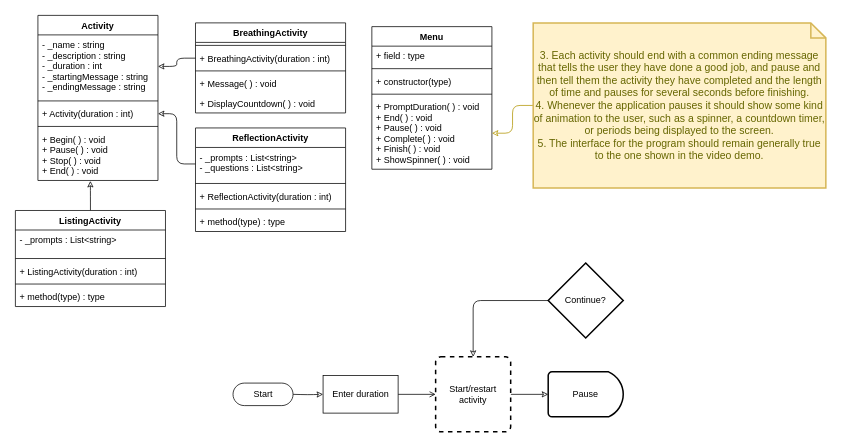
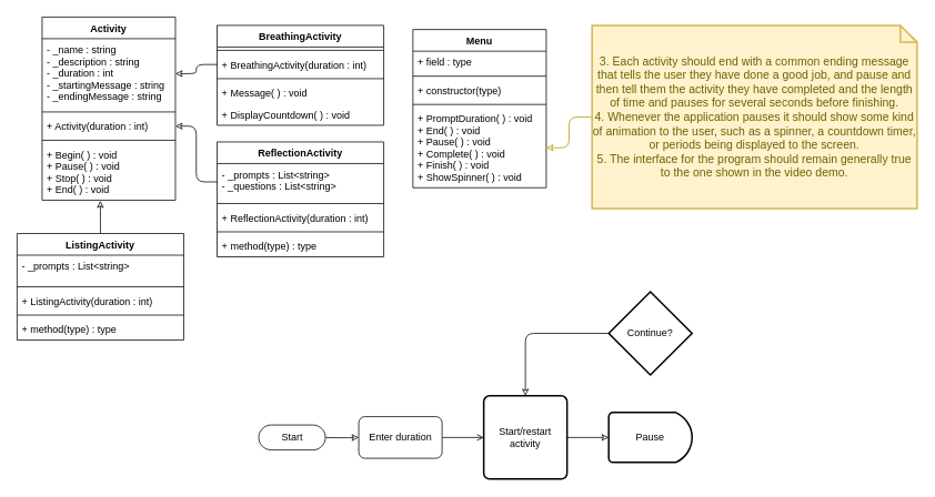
- <mxCell id="40" value="Enter duration" style="html=1;dashed=0;whitespace=wrap;" vertex="1" parent="1"><mxGeometry x="430" y="500" width="100" height="50" as="geometry" /></mxCell>
+ <mxCell id="40" value="Enter duration" style="html=1;dashed=0;whitespace=wrap;rounded=1;" vertex="1" parent="1"><mxGeometry x="430" y="500" width="100" height="50" as="geometry" /></mxCell>
- <mxCell id="42" value="Start/restart activity" style="rounded=1;whiteSpace=wrap;html=1;absoluteArcSize=1;arcSize=14;strokeWidth=2;dashed=1;" vertex="1" parent="1"><mxGeometry x="580" y="475" width="100" height="100" as="geometry" /></mxCell>
+ <mxCell id="42" value="Start/restart activity" style="rounded=1;whiteSpace=wrap;html=1;absoluteArcSize=1;arcSize=14;strokeWidth=2;" vertex="1" parent="1"><mxGeometry x="580" y="475" width="100" height="100" as="geometry" /></mxCell>
